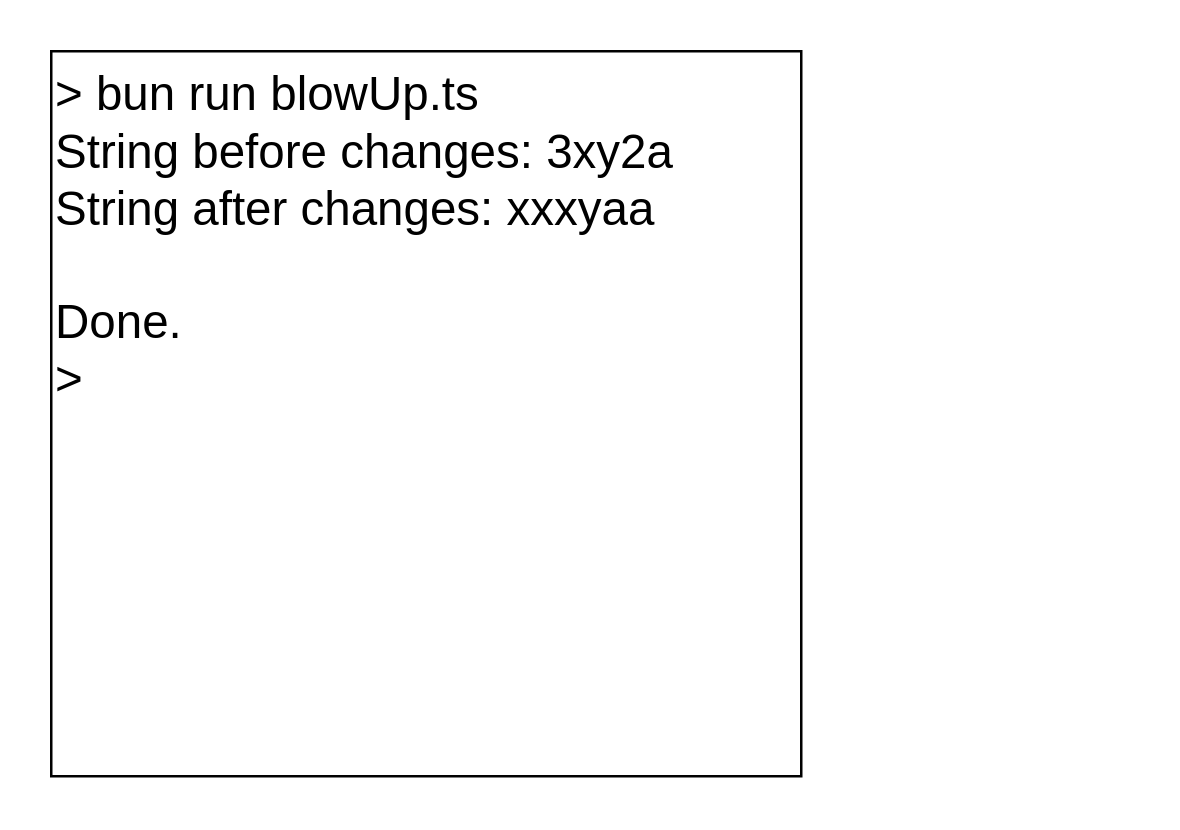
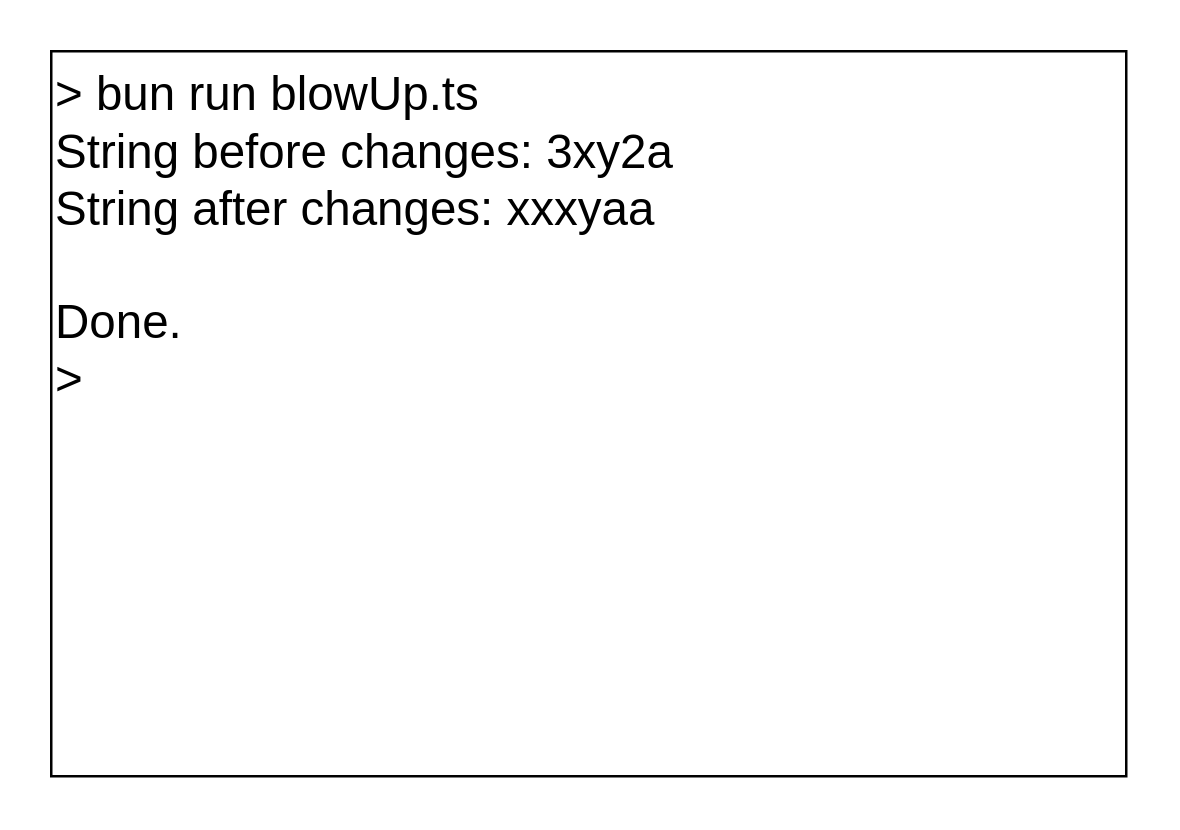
- <mxCell id="2" value="&lt;font style=&quot;font-size: 19px;&quot;&gt;&amp;gt; bun run blowUp.ts&lt;br&gt;String before changes: 3xy2a&lt;br&gt;String after changes: xxxyaa&lt;br&gt;&lt;br&gt;Done.&lt;br&gt;&amp;gt;&lt;br&gt;&lt;/font&gt;" style="rounded=0;whiteSpace=wrap;html=1;align=left;horizontal=1;verticalAlign=top;" vertex="1" parent="1"><mxGeometry x="20" y="20" width="300" height="290" as="geometry" /></mxCell>
+ <mxCell id="2" value="&lt;font style=&quot;font-size: 19px;&quot;&gt;&amp;gt; bun run blowUp.ts&lt;br&gt;String before changes: 3xy2a&lt;br&gt;String after changes: xxxyaa&lt;br&gt;&lt;br&gt;Done.&lt;br&gt;&amp;gt;&lt;br&gt;&lt;/font&gt;" style="rounded=0;whiteSpace=wrap;html=1;align=left;horizontal=1;verticalAlign=top;" vertex="1" parent="1"><mxGeometry x="20" y="20" width="430" height="290" as="geometry" /></mxCell>
